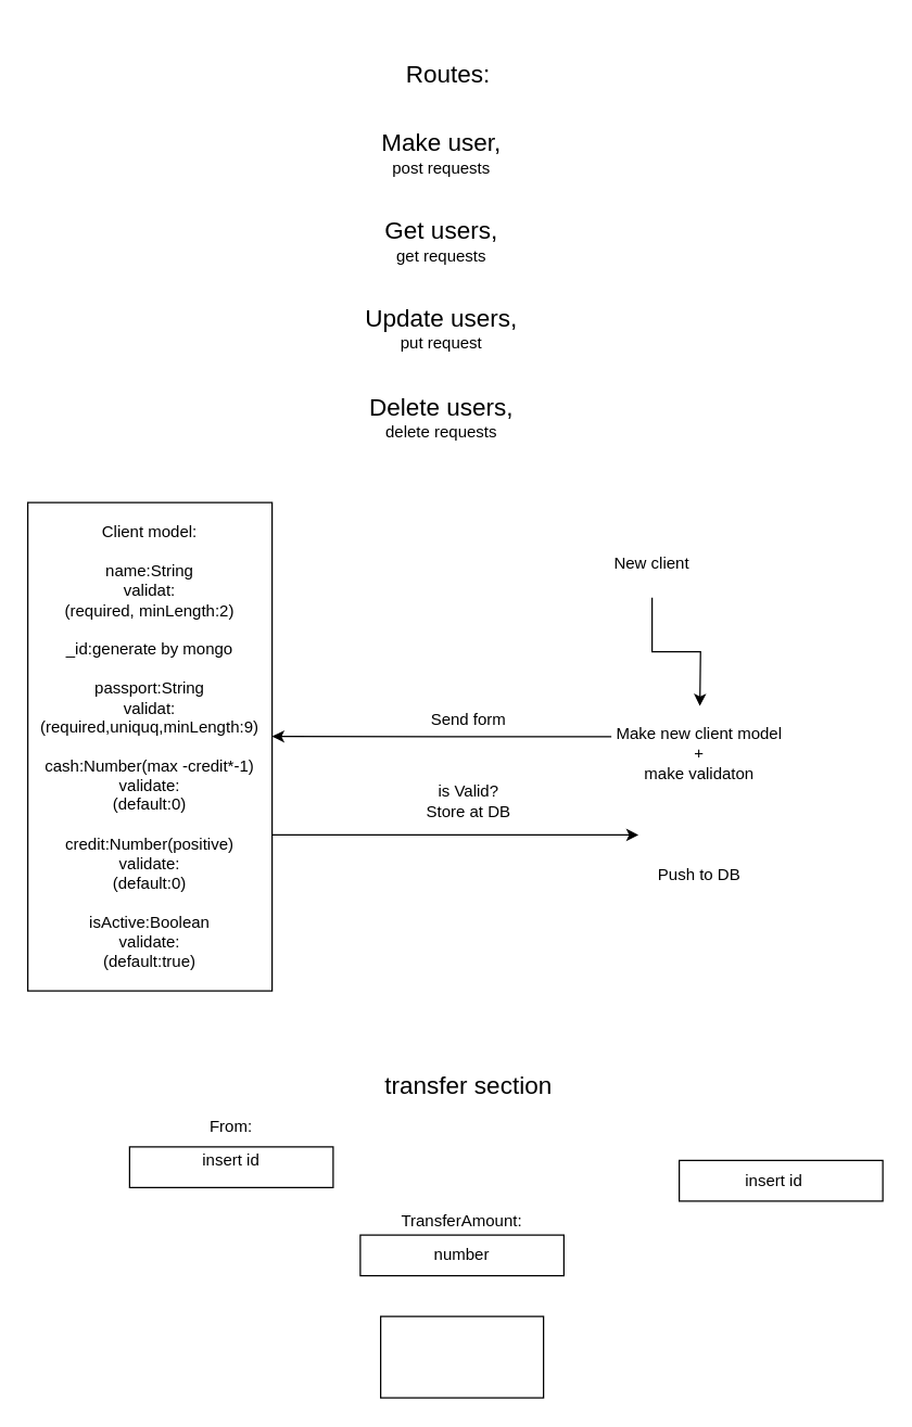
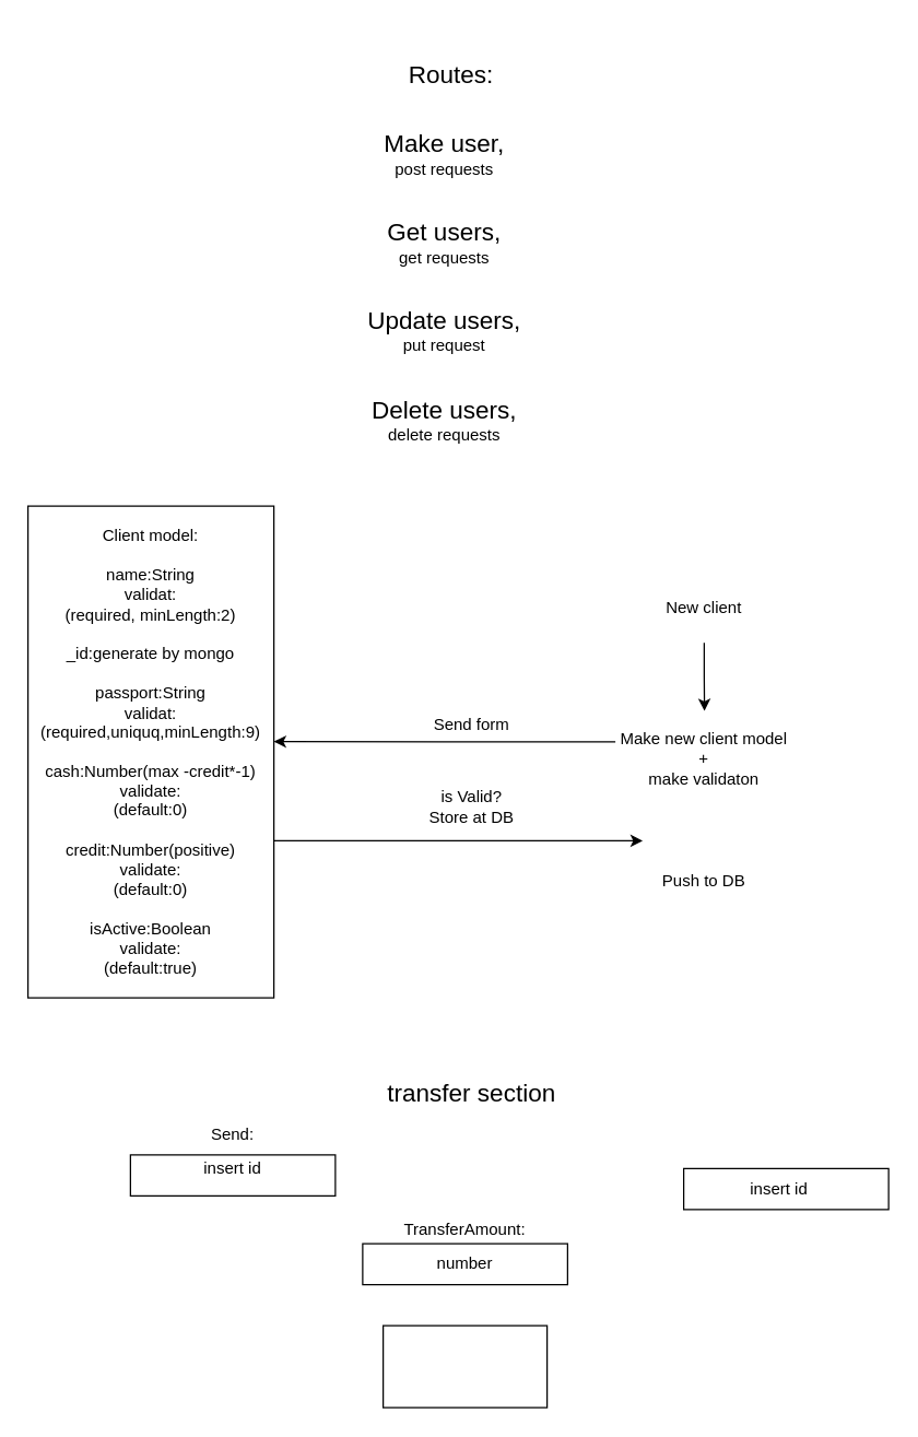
- <mxCell id="5" value="New client" style="text;html=1;strokeColor=none;fillColor=none;align=center;verticalAlign=middle;whiteSpace=wrap;rounded=0;" vertex="1" parent="1"><mxGeometry x="435" y="390" width="90" height="50" as="geometry" /></mxCell>
+ <mxCell id="5" value="New client" style="text;html=1;strokeColor=none;fillColor=none;align=center;verticalAlign=middle;whiteSpace=wrap;rounded=0;" vertex="1" parent="1"><mxGeometry x="470" y="420" width="90" height="50" as="geometry" /></mxCell>
- <mxCell id="14" value="From:" style="text;html=1;strokeColor=none;fillColor=none;align=center;verticalAlign=middle;whiteSpace=wrap;rounded=0;" vertex="1" parent="1"><mxGeometry x="150" y="820" width="40" height="20" as="geometry" /></mxCell>
+ <mxCell id="14" value="Send:" style="text;html=1;strokeColor=none;fillColor=none;align=center;verticalAlign=middle;whiteSpace=wrap;rounded=0;" vertex="1" parent="1"><mxGeometry x="150" y="820" width="40" height="20" as="geometry" /></mxCell>
